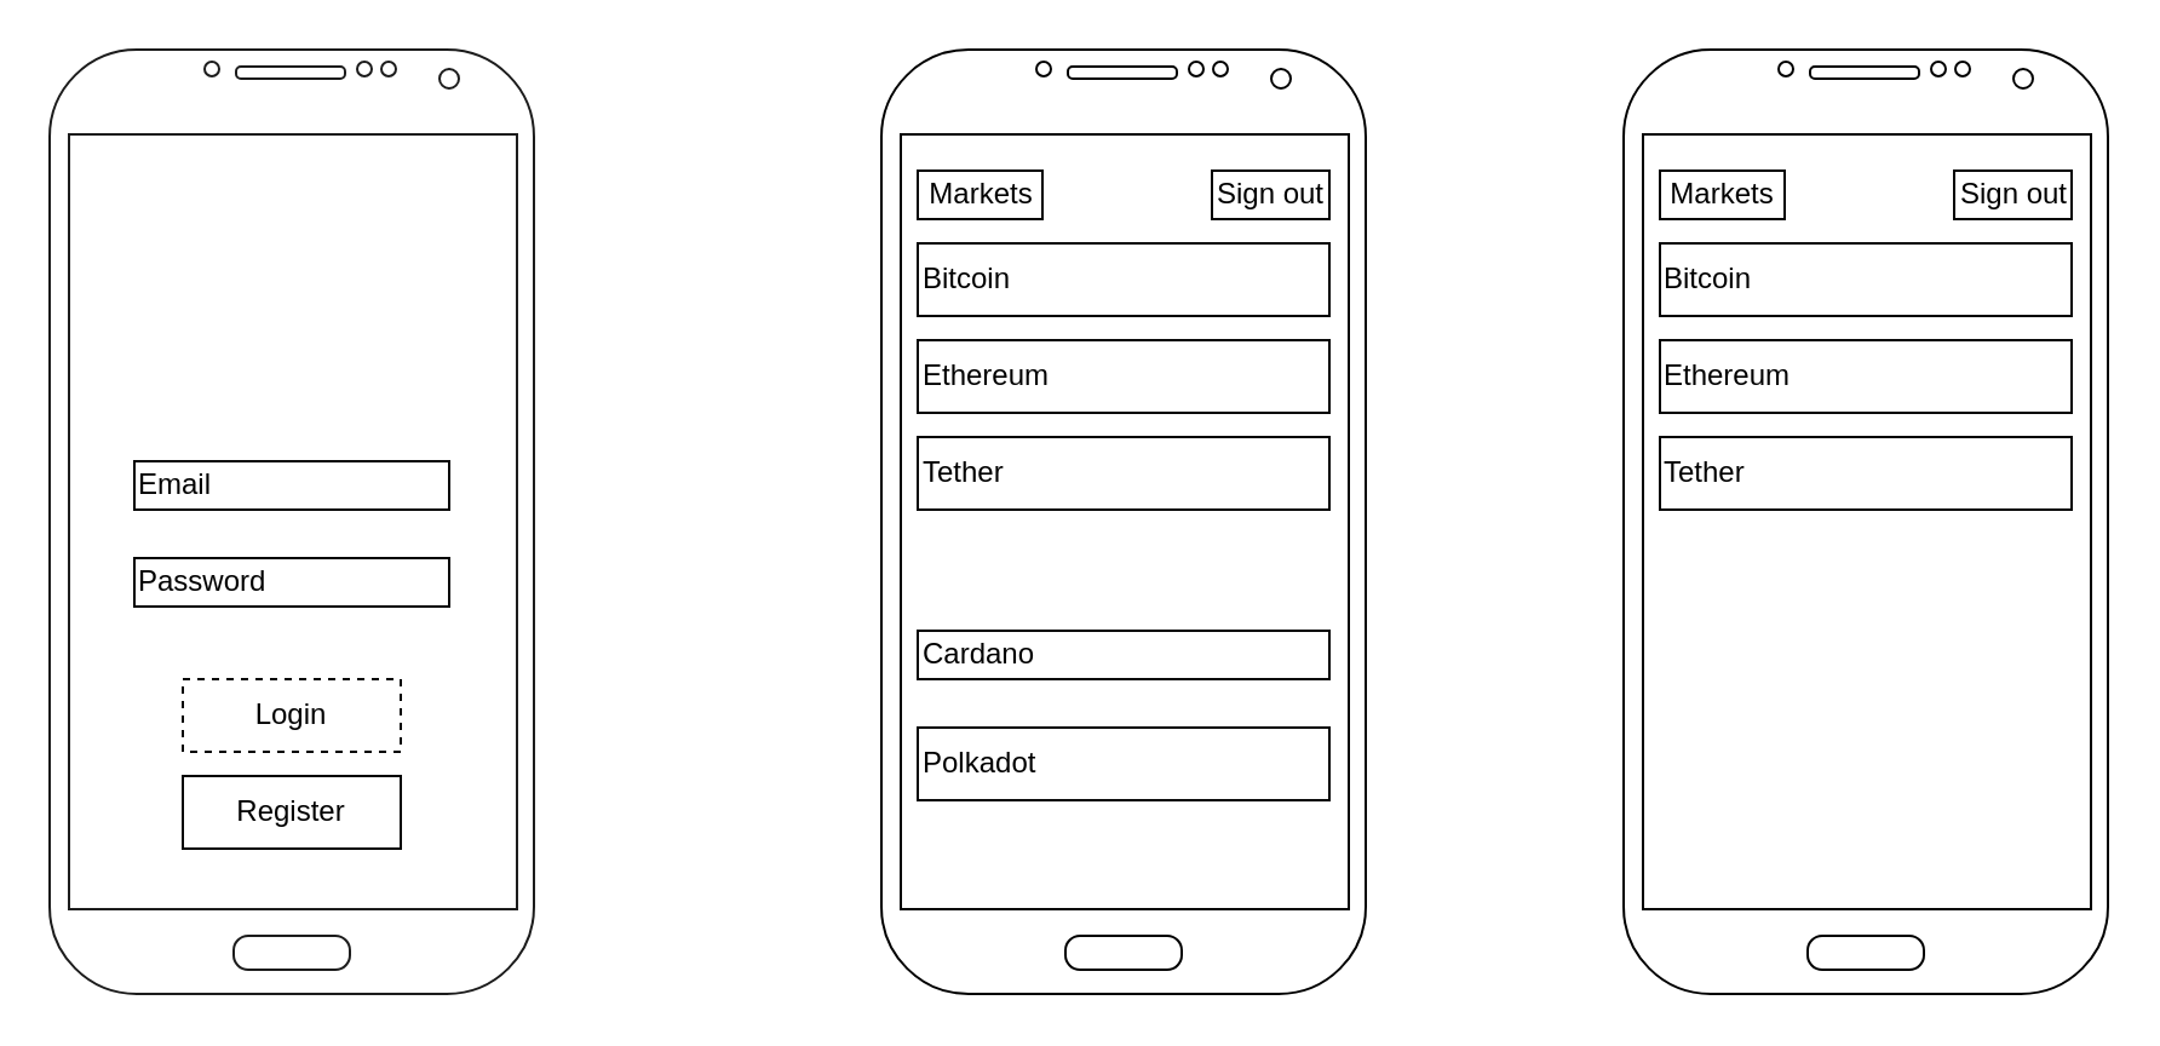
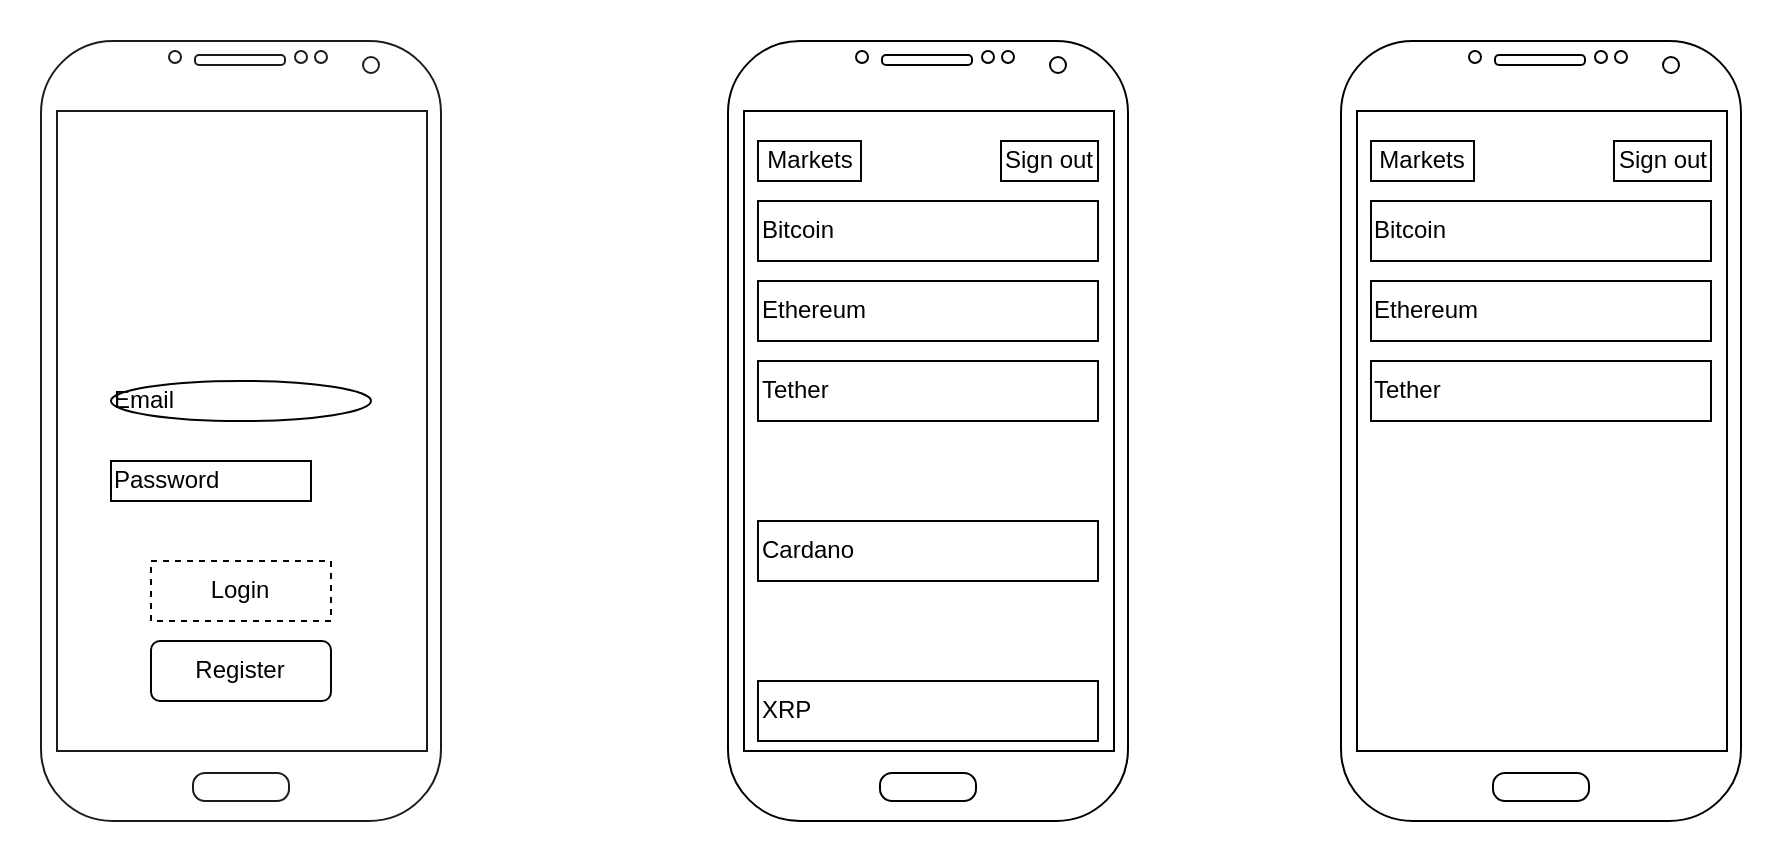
- <mxCell id="4" value="Email" style="rounded=0;whiteSpace=wrap;html=1;strokeColor=#030303;align=left;" vertex="1" parent="1"><mxGeometry x="55" y="190" width="130" height="20" as="geometry" /></mxCell>
+ <mxCell id="4" value="Email" style="ellipse;whiteSpace=wrap;html=1;strokeColor=#030303;align=left;" vertex="1" parent="1"><mxGeometry x="55" y="190" width="130" height="20" as="geometry" /></mxCell>
- <mxCell id="5" value="Password" style="rounded=0;whiteSpace=wrap;html=1;strokeColor=#030303;align=left;" vertex="1" parent="1"><mxGeometry x="55" y="230" width="130" height="20" as="geometry" /></mxCell>
+ <mxCell id="5" value="Password" style="rounded=0;whiteSpace=wrap;html=1;strokeColor=#030303;align=left;" vertex="1" parent="1"><mxGeometry x="55" y="230" width="100" height="20" as="geometry" /></mxCell>
- <mxCell id="11" value="Cardano" style="rounded=0;whiteSpace=wrap;html=1;strokeColor=#030303;align=left;" vertex="1" parent="1"><mxGeometry x="378.5" y="260" width="170" height="20" as="geometry" /></mxCell>
+ <mxCell id="11" value="Cardano" style="rounded=0;whiteSpace=wrap;html=1;strokeColor=#030303;align=left;" vertex="1" parent="1"><mxGeometry x="378.5" y="260" width="170" height="30" as="geometry" /></mxCell>
- <mxCell id="12" value="Polkadot" style="rounded=0;whiteSpace=wrap;html=1;strokeColor=#030303;align=left;" vertex="1" parent="1"><mxGeometry x="378.5" y="300" width="170" height="30" as="geometry" /></mxCell>
- <mxCell id="7" value="Register" style="rounded=0;whiteSpace=wrap;html=1;strokeColor=#030303;" vertex="1" parent="1"><mxGeometry x="75" y="320" width="90" height="30" as="geometry" /></mxCell>
+ <mxCell id="7" value="Register" style="whiteSpace=wrap;html=1;strokeColor=#030303;rounded=1;" vertex="1" parent="1"><mxGeometry x="75" y="320" width="90" height="30" as="geometry" /></mxCell>
+ <mxCell id="13" value="XRP" style="rounded=0;whiteSpace=wrap;html=1;strokeColor=#030303;align=left;" vertex="1" parent="1"><mxGeometry x="378.5" y="340" width="170" height="30" as="geometry" /></mxCell>
